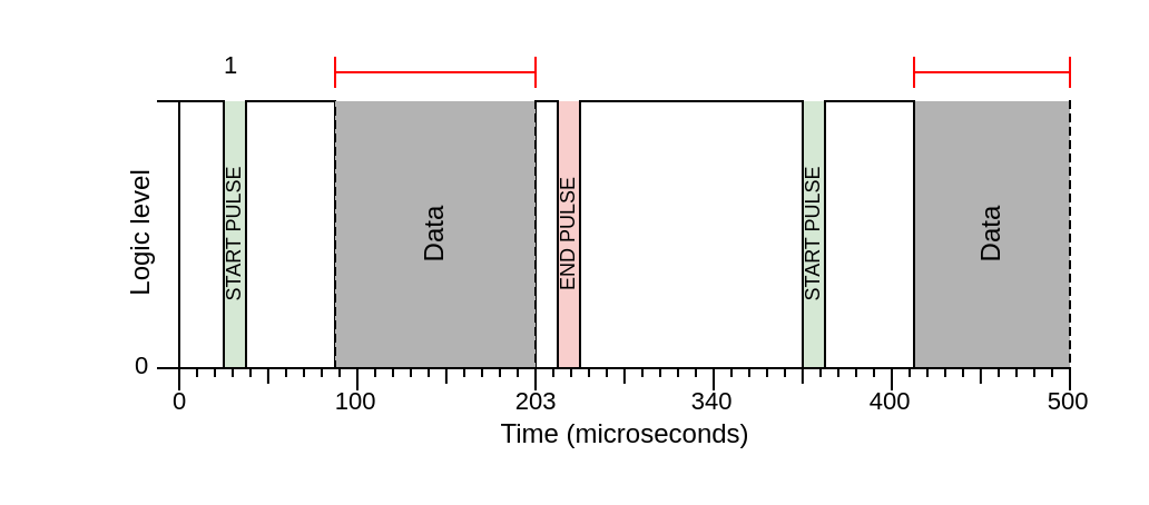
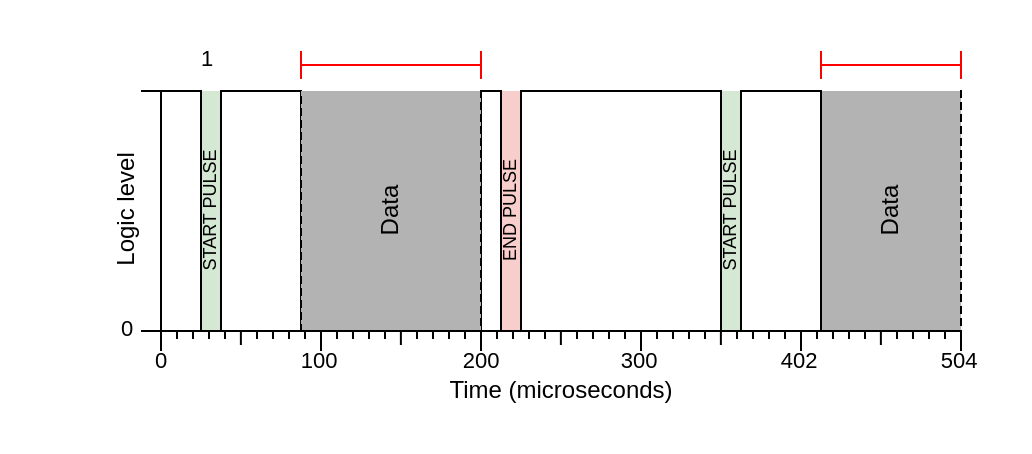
- <mxCell id="82" value="203" style="text;html=1;align=center;verticalAlign=middle;resizable=0;points=[];autosize=1;fontSize=11;" parent="1" vertex="1"><mxGeometry x="225" y="171" width="30" height="18" as="geometry" /></mxCell>
+ <mxCell id="82" value="200" style="text;html=1;align=center;verticalAlign=middle;resizable=0;points=[];autosize=1;fontSize=11;" parent="1" vertex="1"><mxGeometry x="225" y="171" width="30" height="18" as="geometry" /></mxCell>
- <mxCell id="83" value="340" style="text;html=1;align=center;verticalAlign=middle;resizable=0;points=[];autosize=1;fontSize=11;" parent="1" vertex="1"><mxGeometry x="304" y="171" width="30" height="18" as="geometry" /></mxCell>
+ <mxCell id="83" value="300" style="text;html=1;align=center;verticalAlign=middle;resizable=0;points=[];autosize=1;fontSize=11;" parent="1" vertex="1"><mxGeometry x="304" y="171" width="30" height="18" as="geometry" /></mxCell>
- <mxCell id="84" value="400" style="text;html=1;align=center;verticalAlign=middle;resizable=0;points=[];autosize=1;fontSize=11;" parent="1" vertex="1"><mxGeometry x="384" y="171" width="30" height="18" as="geometry" /></mxCell>
+ <mxCell id="84" value="402" style="text;html=1;align=center;verticalAlign=middle;resizable=0;points=[];autosize=1;fontSize=11;" parent="1" vertex="1"><mxGeometry x="384" y="171" width="30" height="18" as="geometry" /></mxCell>
- <mxCell id="85" value="500" style="text;html=1;align=center;verticalAlign=middle;resizable=0;points=[];autosize=1;fontSize=11;" parent="1" vertex="1"><mxGeometry x="464" y="171" width="30" height="18" as="geometry" /></mxCell>
+ <mxCell id="85" value="504" style="text;html=1;align=center;verticalAlign=middle;resizable=0;points=[];autosize=1;fontSize=11;" parent="1" vertex="1"><mxGeometry x="464" y="171" width="30" height="18" as="geometry" /></mxCell>
